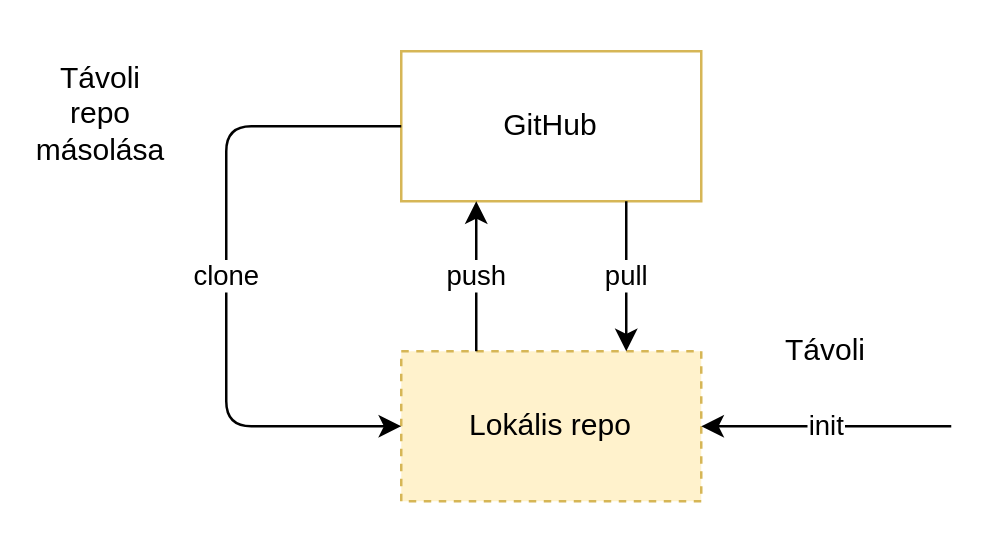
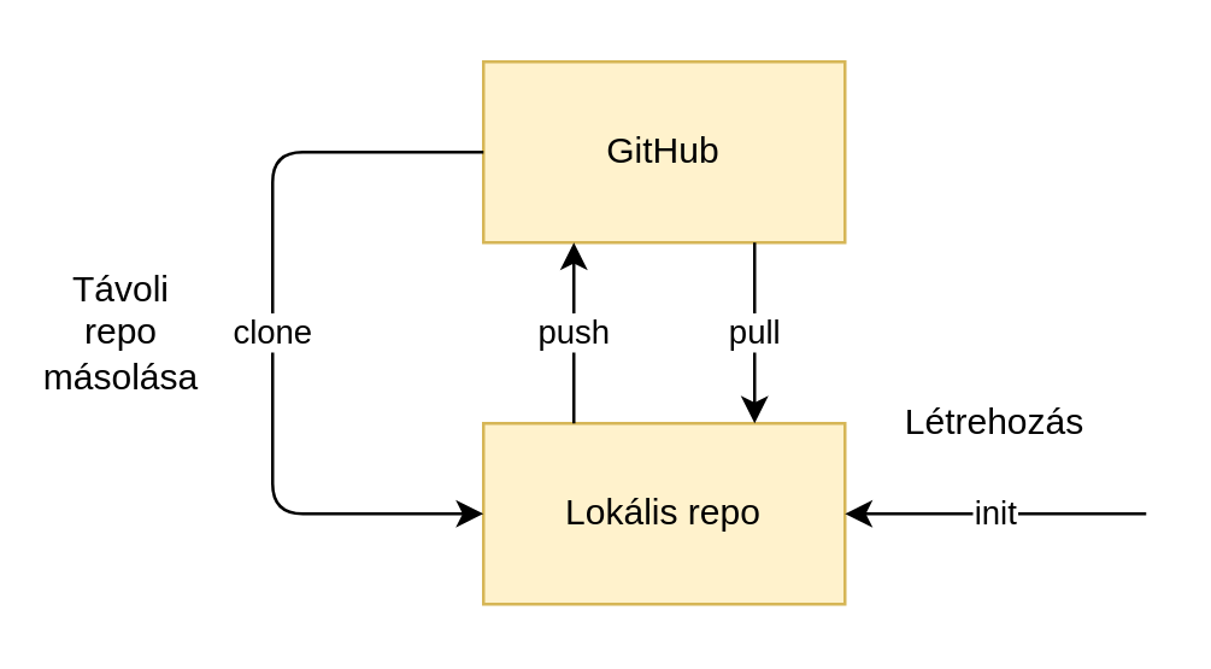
- <mxCell id="9" value="Távoli repo másolása" style="text;html=1;strokeColor=none;fillColor=none;align=center;verticalAlign=middle;whiteSpace=wrap;rounded=0;" vertex="1" parent="1"><mxGeometry x="20" y="35" width="40" height="20" as="geometry" /></mxCell>
+ <mxCell id="9" value="Távoli repo másolása" style="text;html=1;strokeColor=none;fillColor=none;align=center;verticalAlign=middle;whiteSpace=wrap;rounded=0;" vertex="1" parent="1"><mxGeometry x="20" y="100" width="40" height="20" as="geometry" /></mxCell>
- <mxCell id="2" value="GitHub" style="rounded=0;whiteSpace=wrap;html=1;fillColor=#ffffff;strokeColor=#d6b656;" vertex="1" parent="1"><mxGeometry x="160" y="20" width="120" height="60" as="geometry" /></mxCell>
+ <mxCell id="2" value="GitHub" style="rounded=0;whiteSpace=wrap;html=1;fillColor=#fff2cc;strokeColor=#d6b656;" vertex="1" parent="1"><mxGeometry x="160" y="20" width="120" height="60" as="geometry" /></mxCell>
- <mxCell id="7" value="Távoli" style="text;html=1;strokeColor=none;fillColor=none;align=center;verticalAlign=middle;whiteSpace=wrap;rounded=0;" vertex="1" parent="1"><mxGeometry x="310" y="130" width="40" height="20" as="geometry" /></mxCell>
+ <mxCell id="7" value="Létrehozás" style="text;html=1;strokeColor=none;fillColor=none;align=center;verticalAlign=middle;whiteSpace=wrap;rounded=0;" vertex="1" parent="1"><mxGeometry x="310" y="130" width="40" height="20" as="geometry" /></mxCell>
- <mxCell id="3" value="Lokális repo" style="rounded=0;whiteSpace=wrap;html=1;fillColor=#fff2cc;strokeColor=#d6b656;dashed=1;" vertex="1" parent="1"><mxGeometry x="160" y="140" width="120" height="60" as="geometry" /></mxCell>
+ <mxCell id="3" value="Lokális repo" style="rounded=0;whiteSpace=wrap;html=1;fillColor=#fff2cc;strokeColor=#d6b656;" vertex="1" parent="1"><mxGeometry x="160" y="140" width="120" height="60" as="geometry" /></mxCell>
